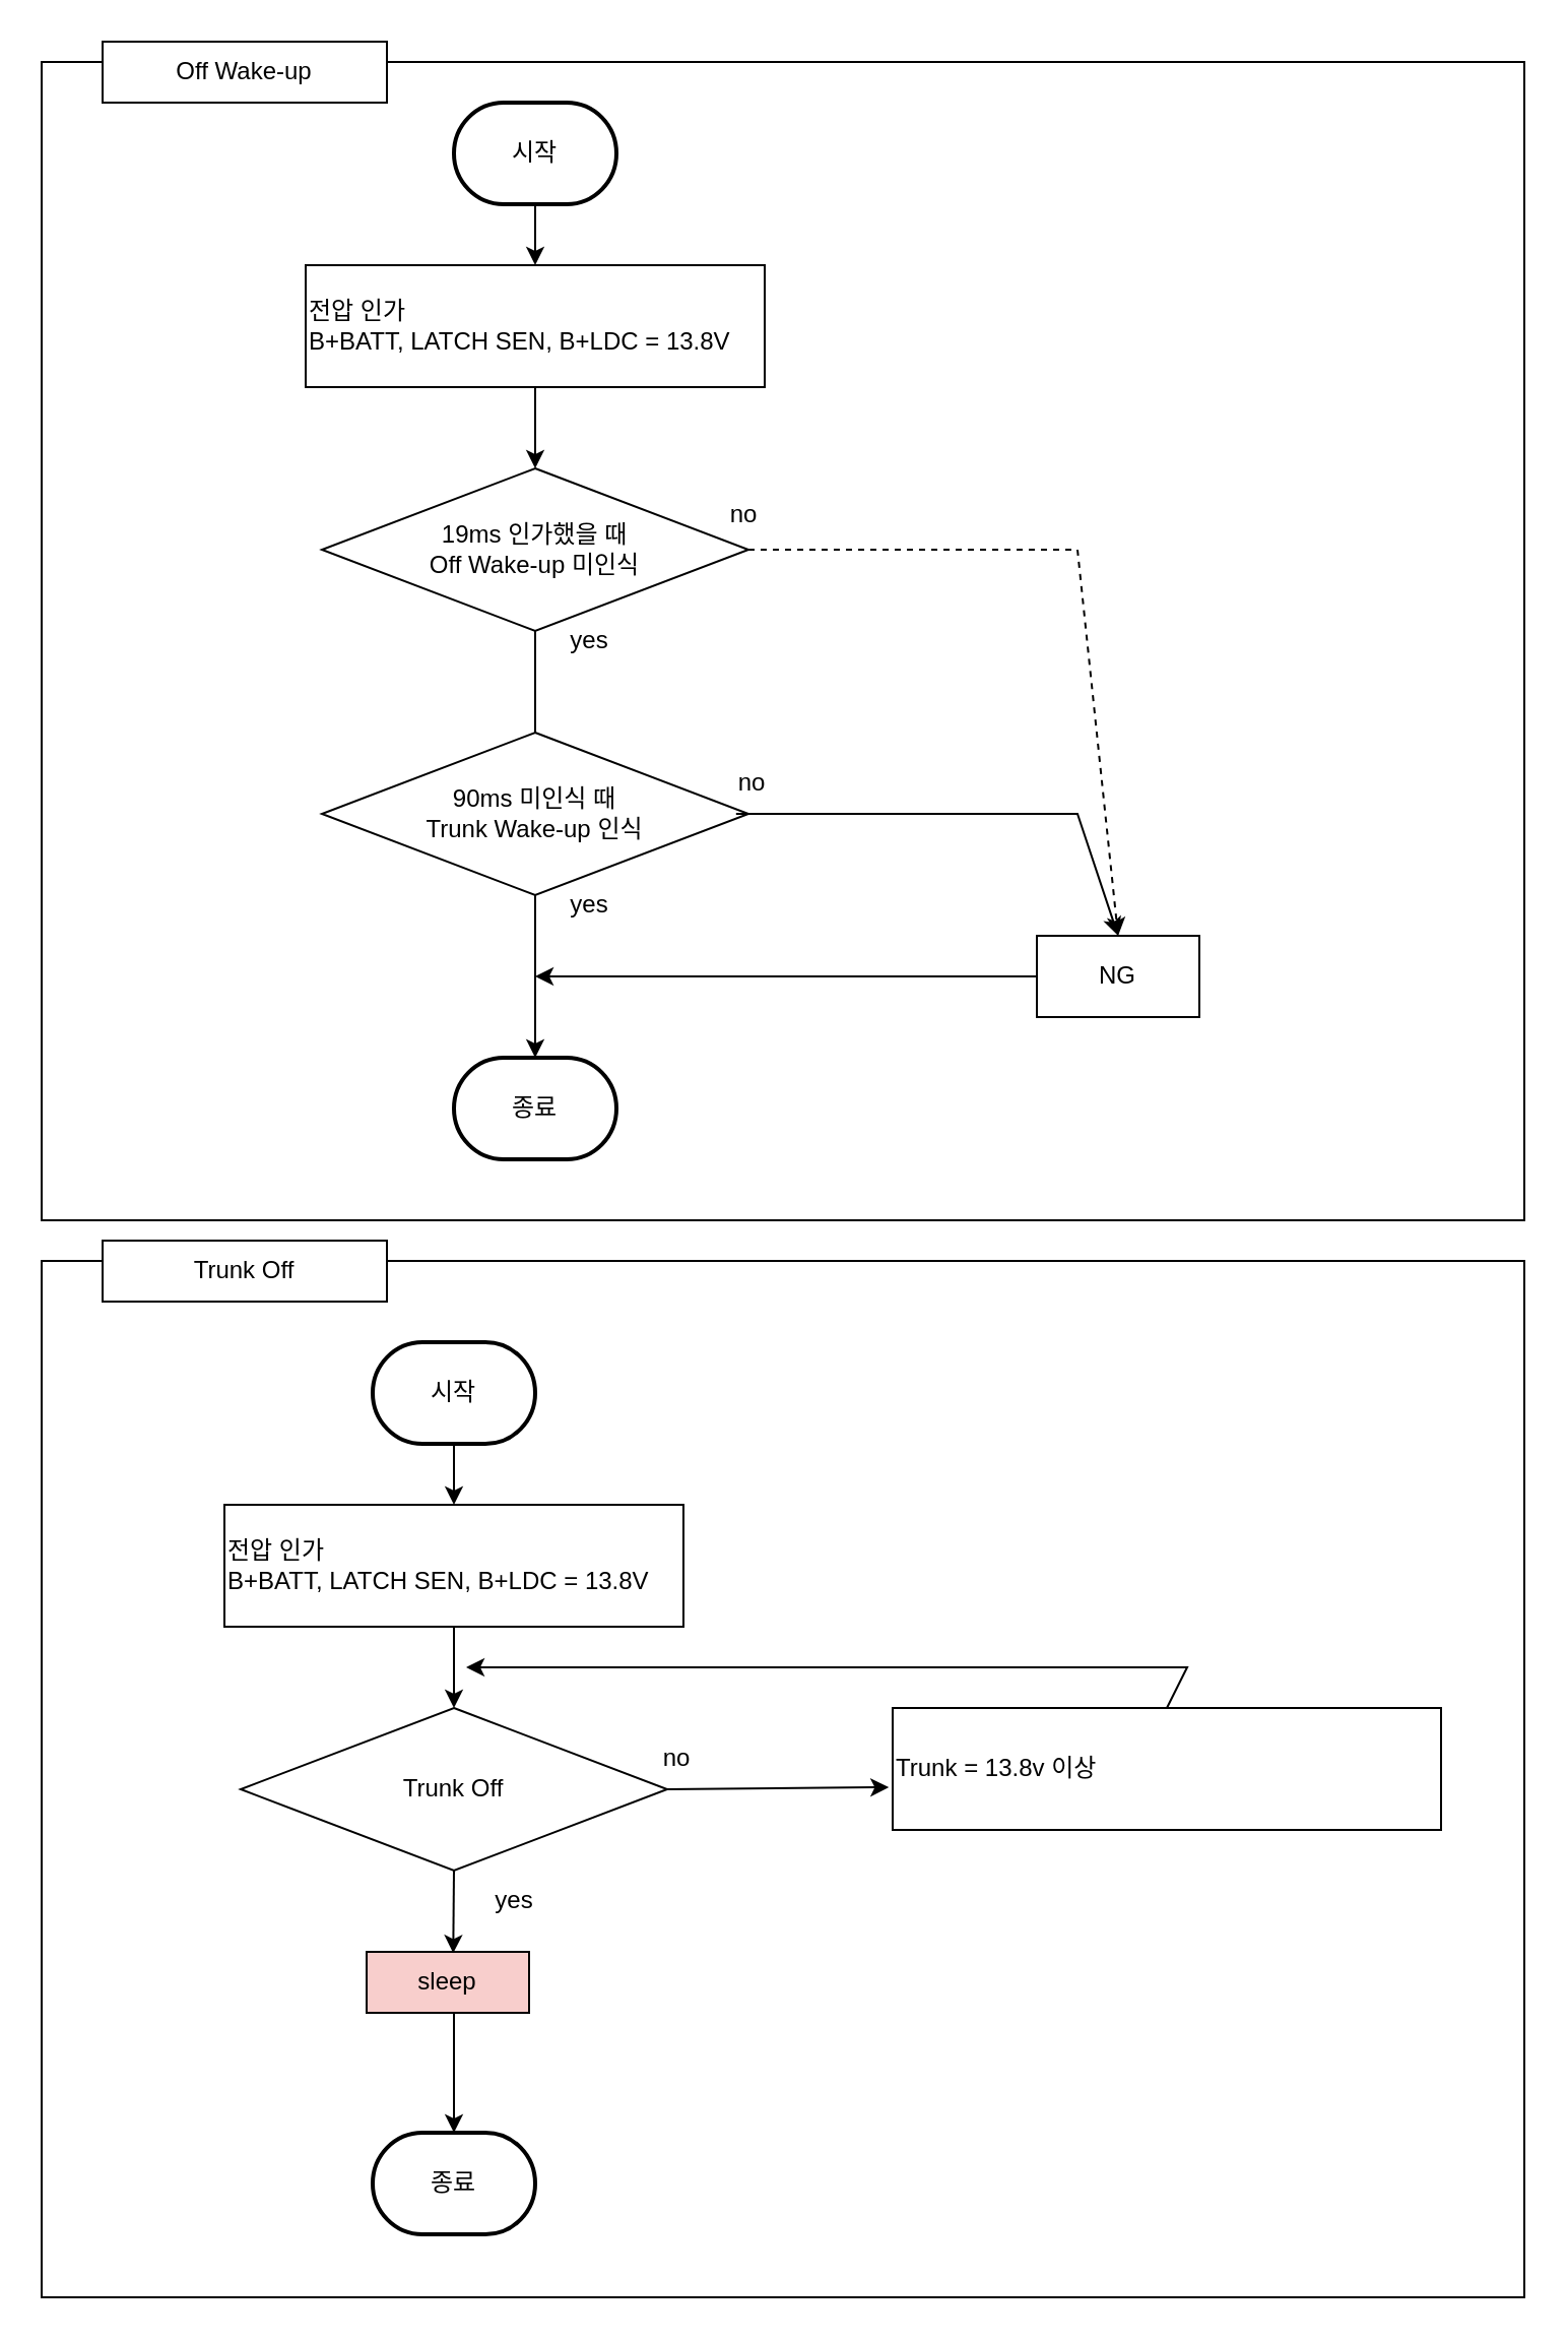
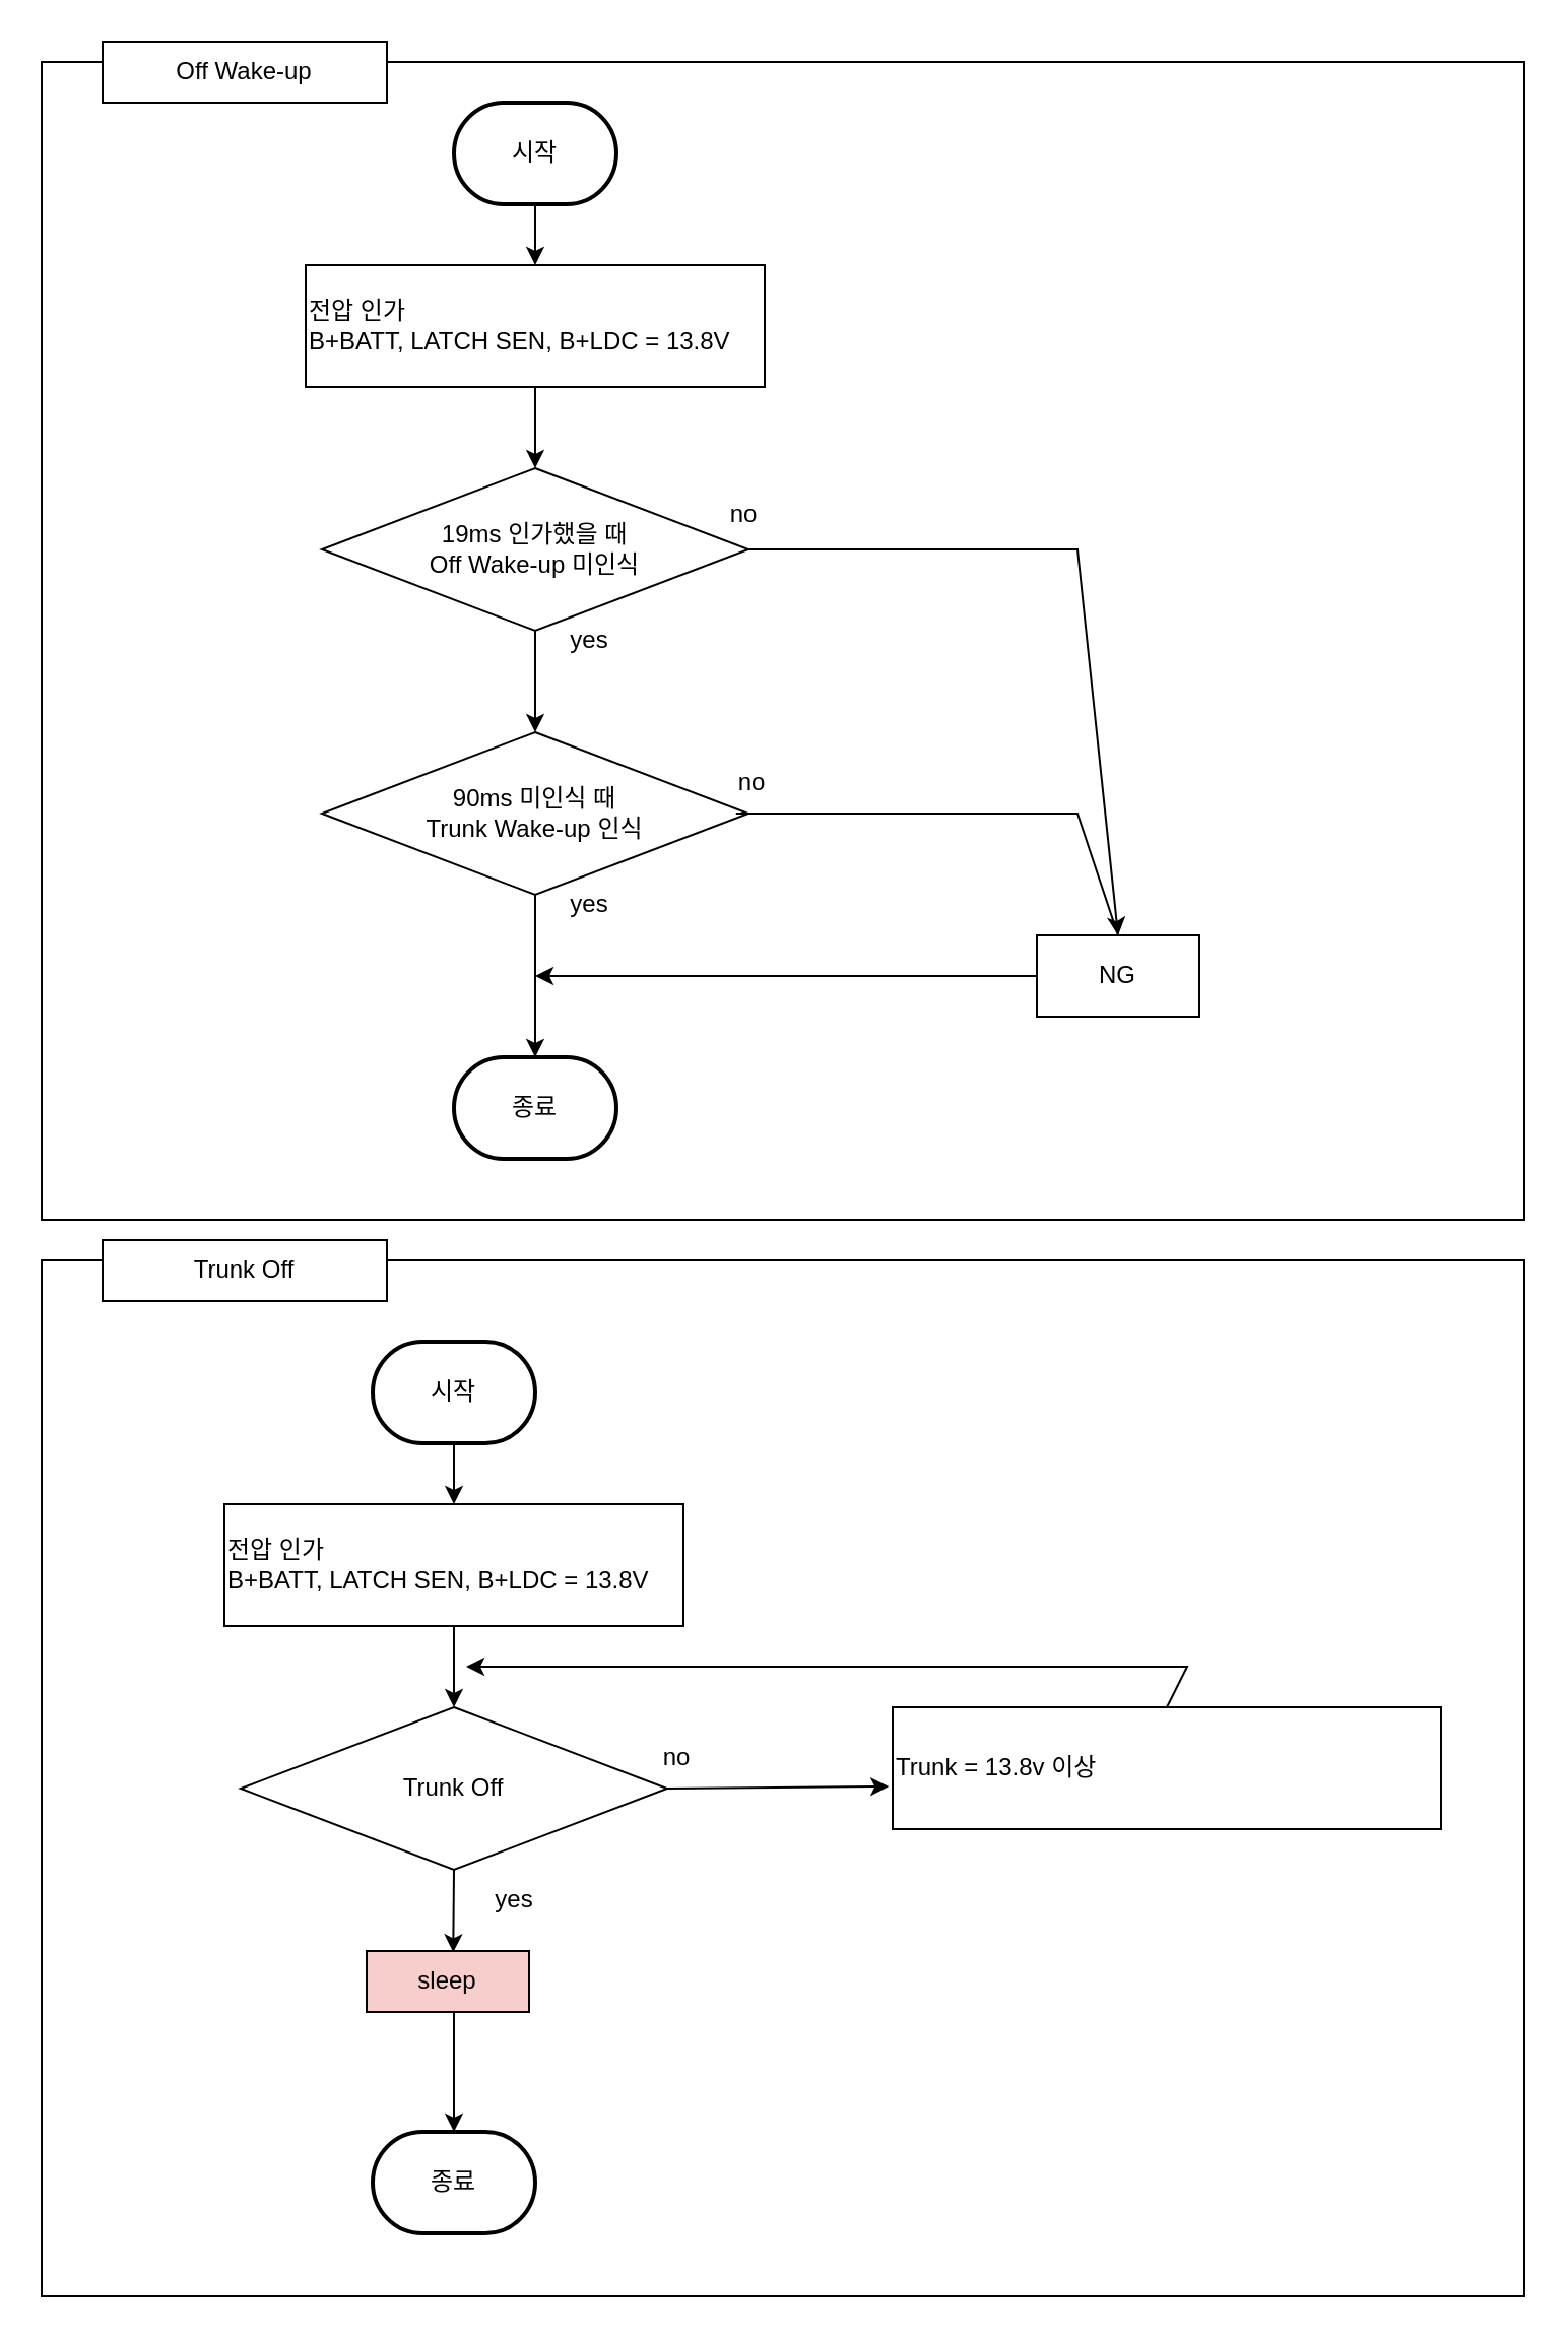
- <mxCell id="30" value="" style="endArrow=classic;html=1;rounded=0;exitX=1;exitY=0.5;exitDx=0;exitDy=0;entryX=0.5;entryY=0;entryDx=0;entryDy=0;dashed=1;" edge="1" parent="1" source="6" target="29"><mxGeometry width="50" height="50" relative="1" as="geometry"><mxPoint x="490" y="250" as="sourcePoint" /><mxPoint x="540" y="200" as="targetPoint" /><Array as="points"><mxPoint x="530" y="270" /></Array></mxGeometry></mxCell>
+ <mxCell id="30" value="" style="endArrow=classic;html=1;rounded=0;exitX=1;exitY=0.5;exitDx=0;exitDy=0;entryX=0.5;entryY=0;entryDx=0;entryDy=0;" edge="1" parent="1" source="6" target="29"><mxGeometry width="50" height="50" relative="1" as="geometry"><mxPoint x="490" y="250" as="sourcePoint" /><mxPoint x="540" y="200" as="targetPoint" /><Array as="points"><mxPoint x="530" y="270" /></Array></mxGeometry></mxCell>
- <mxCell id="9" value="" style="endArrow=none;html=1;rounded=0;exitX=0.5;exitY=1;exitDx=0;exitDy=0;entryX=0.5;entryY=0;entryDx=0;entryDy=0;" parent="1" source="6" target="25" edge="1"><mxGeometry width="50" height="50" relative="1" as="geometry"><mxPoint x="-1" y="310" as="sourcePoint" /><mxPoint x="49" y="260" as="targetPoint" /></mxGeometry></mxCell>
+ <mxCell id="9" value="" style="endArrow=classic;html=1;rounded=0;exitX=0.5;exitY=1;exitDx=0;exitDy=0;entryX=0.5;entryY=0;entryDx=0;entryDy=0;" parent="1" source="6" target="25" edge="1"><mxGeometry width="50" height="50" relative="1" as="geometry"><mxPoint x="-1" y="310" as="sourcePoint" /><mxPoint x="49" y="260" as="targetPoint" /></mxGeometry></mxCell>
- <mxCell id="31" value="" style="endArrow=classic;html=1;rounded=0;exitX=0.971;exitY=0.5;exitDx=0;exitDy=0;exitPerimeter=0;entryX=0.5;entryY=0;entryDx=0;entryDy=0;" edge="1" parent="1" source="25" target="29"><mxGeometry width="50" height="50" relative="1" as="geometry"><mxPoint x="460" y="370" as="sourcePoint" /><mxPoint x="510" y="320" as="targetPoint" /><Array as="points"><mxPoint x="530" y="400" /></Array></mxGeometry></mxCell>
+ <mxCell id="31" value="" style="endArrow=none;html=1;rounded=0;exitX=0.971;exitY=0.5;exitDx=0;exitDy=0;exitPerimeter=0;entryX=0.5;entryY=0;entryDx=0;entryDy=0;" edge="1" parent="1" source="25" target="29"><mxGeometry width="50" height="50" relative="1" as="geometry"><mxPoint x="460" y="370" as="sourcePoint" /><mxPoint x="510" y="320" as="targetPoint" /><Array as="points"><mxPoint x="530" y="400" /></Array></mxGeometry></mxCell>
